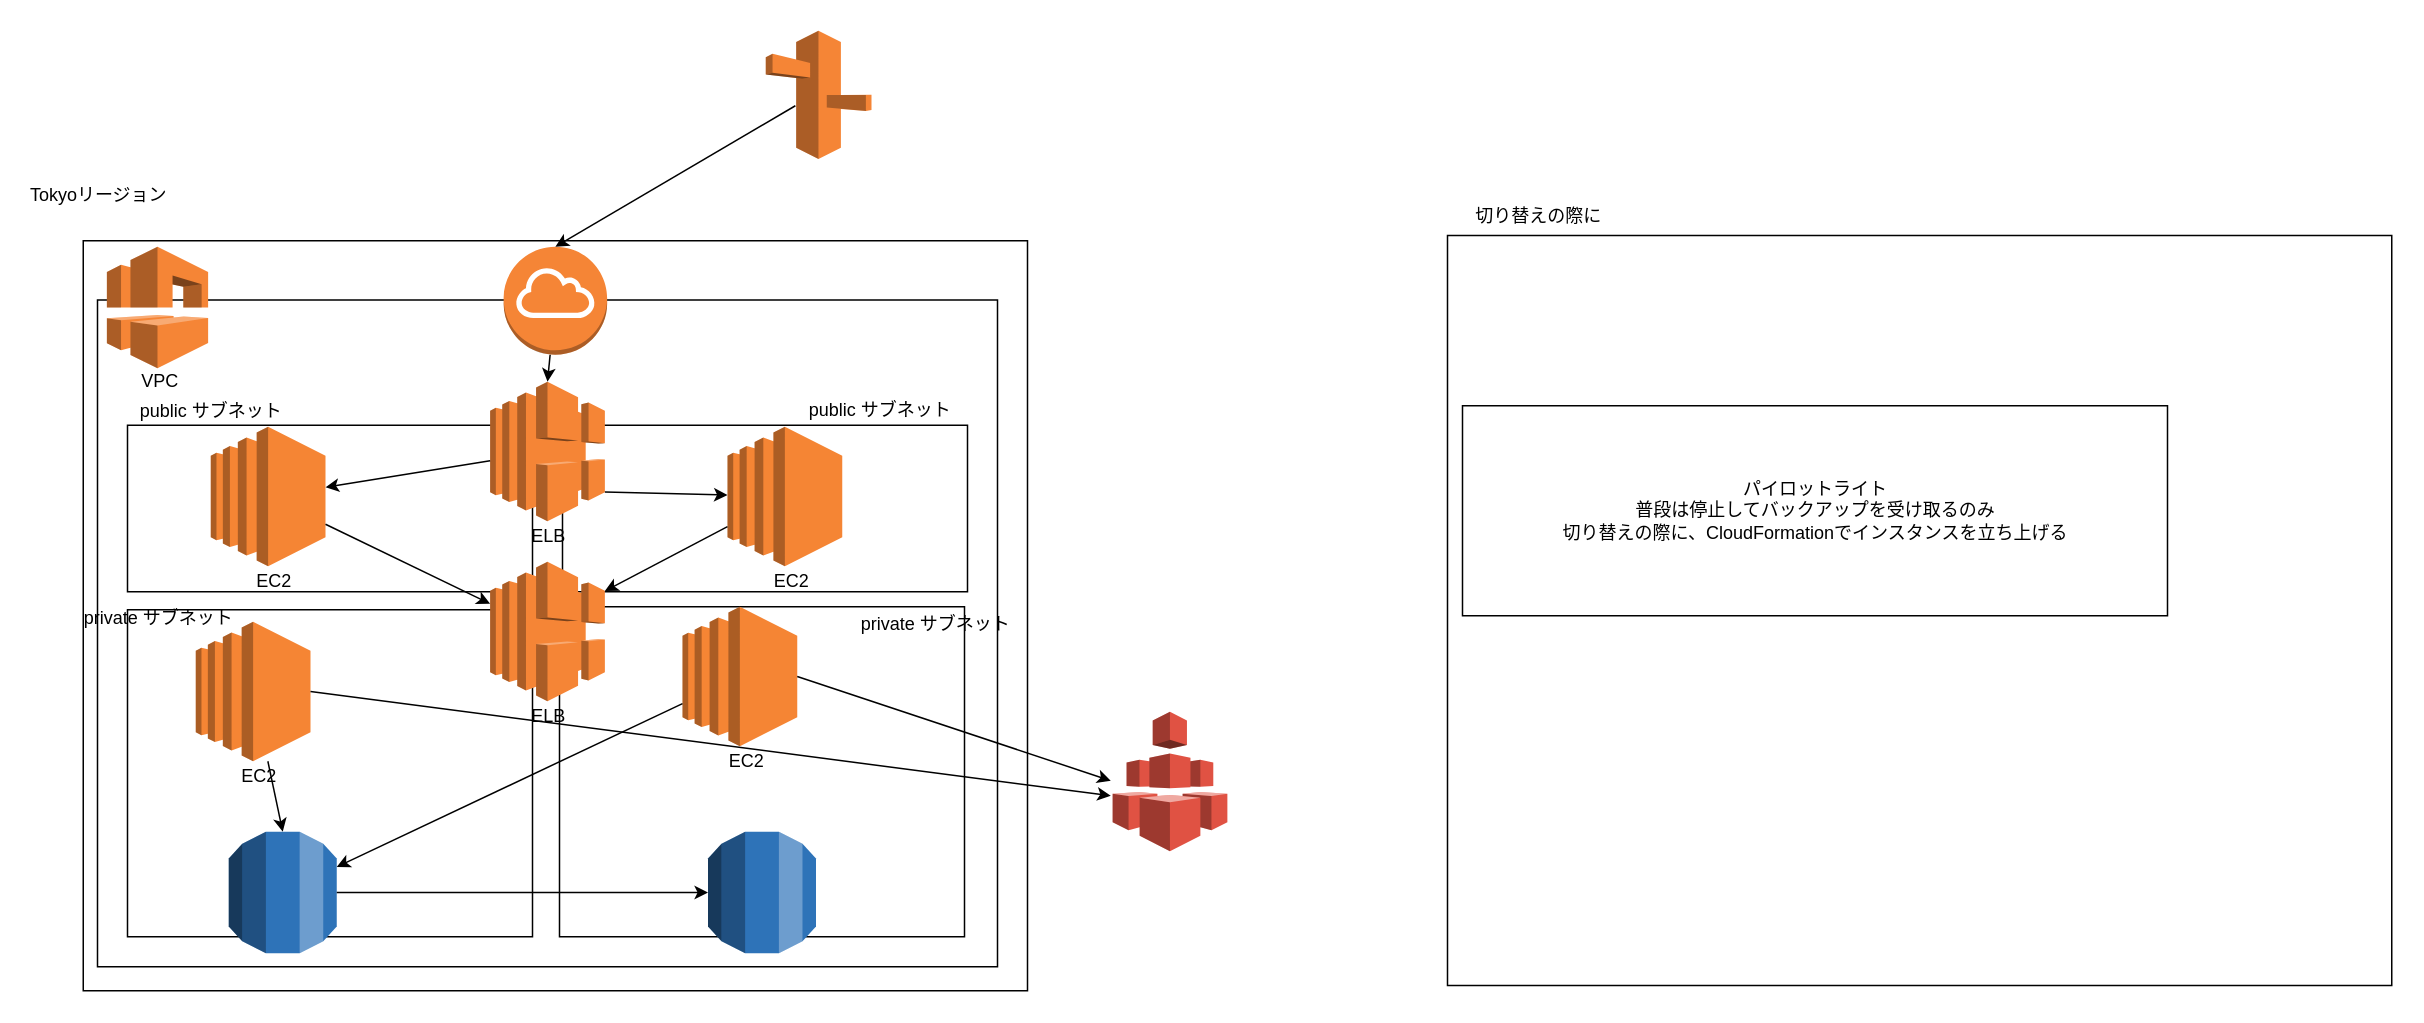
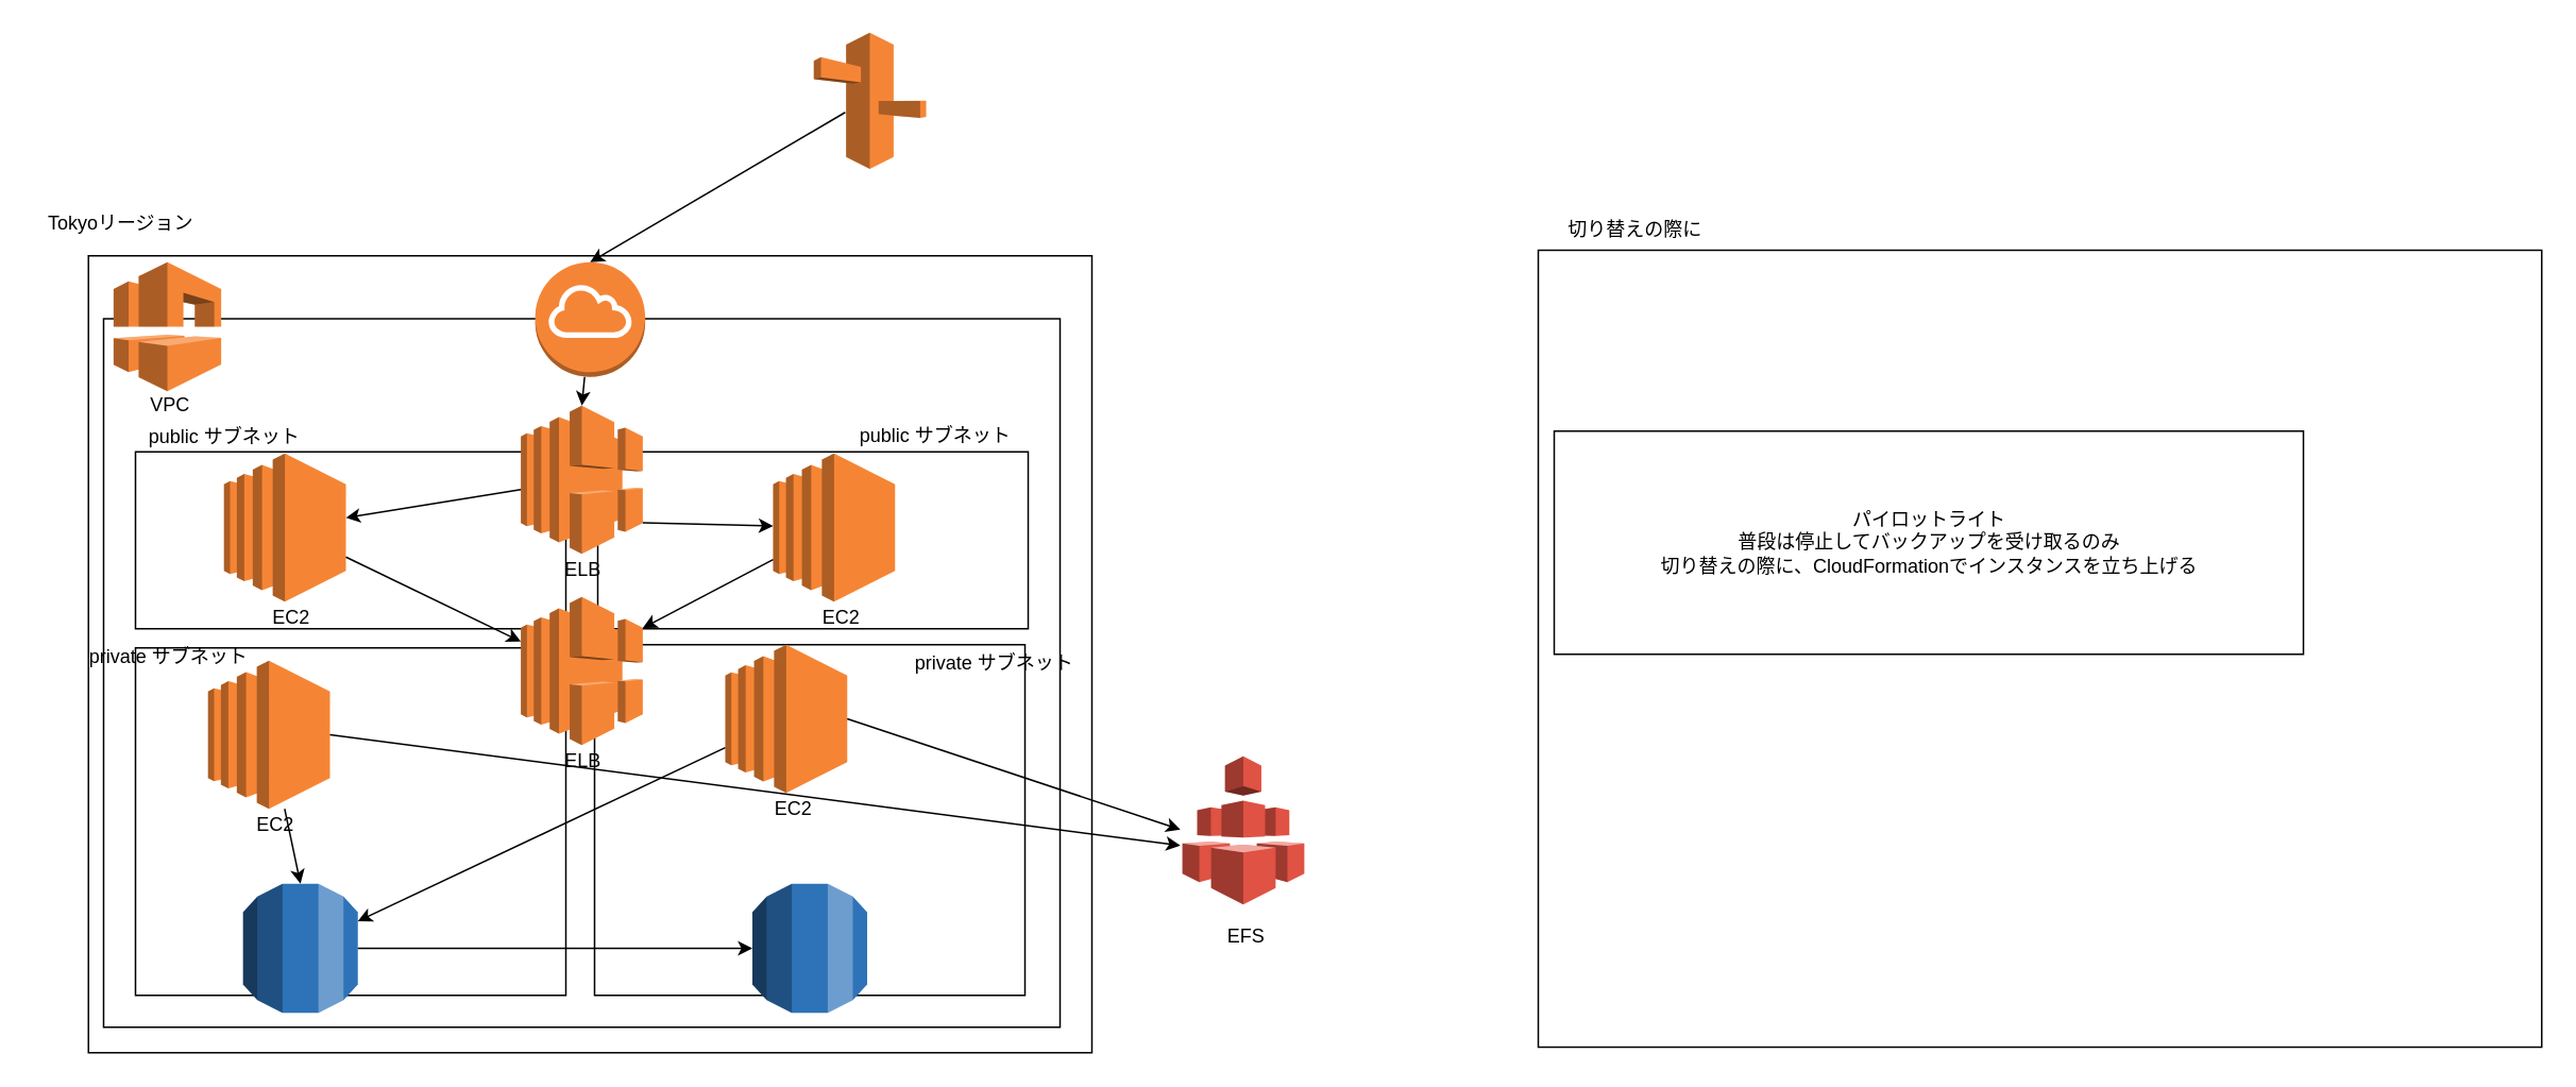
- <mxCell id="5" value="Tokyoリージョン" style="text;html=1;align=center;verticalAlign=middle;resizable=0;points=[];autosize=1;strokeColor=none;" vertex="1" parent="1"><mxGeometry x="10" y="120" width="110" height="20" as="geometry" /></mxCell>
+ <mxCell id="5" value="Tokyoリージョン" style="text;html=1;align=center;verticalAlign=middle;resizable=0;points=[];autosize=1;strokeColor=none;" vertex="1" parent="1"><mxGeometry x="20" y="130" width="110" height="20" as="geometry" /></mxCell>
+ <mxCell id="30" value="EFS" style="text;html=1;align=center;verticalAlign=middle;resizable=0;points=[];autosize=1;strokeColor=none;" vertex="1" parent="28"><mxGeometry x="19.75" y="103" width="40" height="20" as="geometry" /></mxCell>
